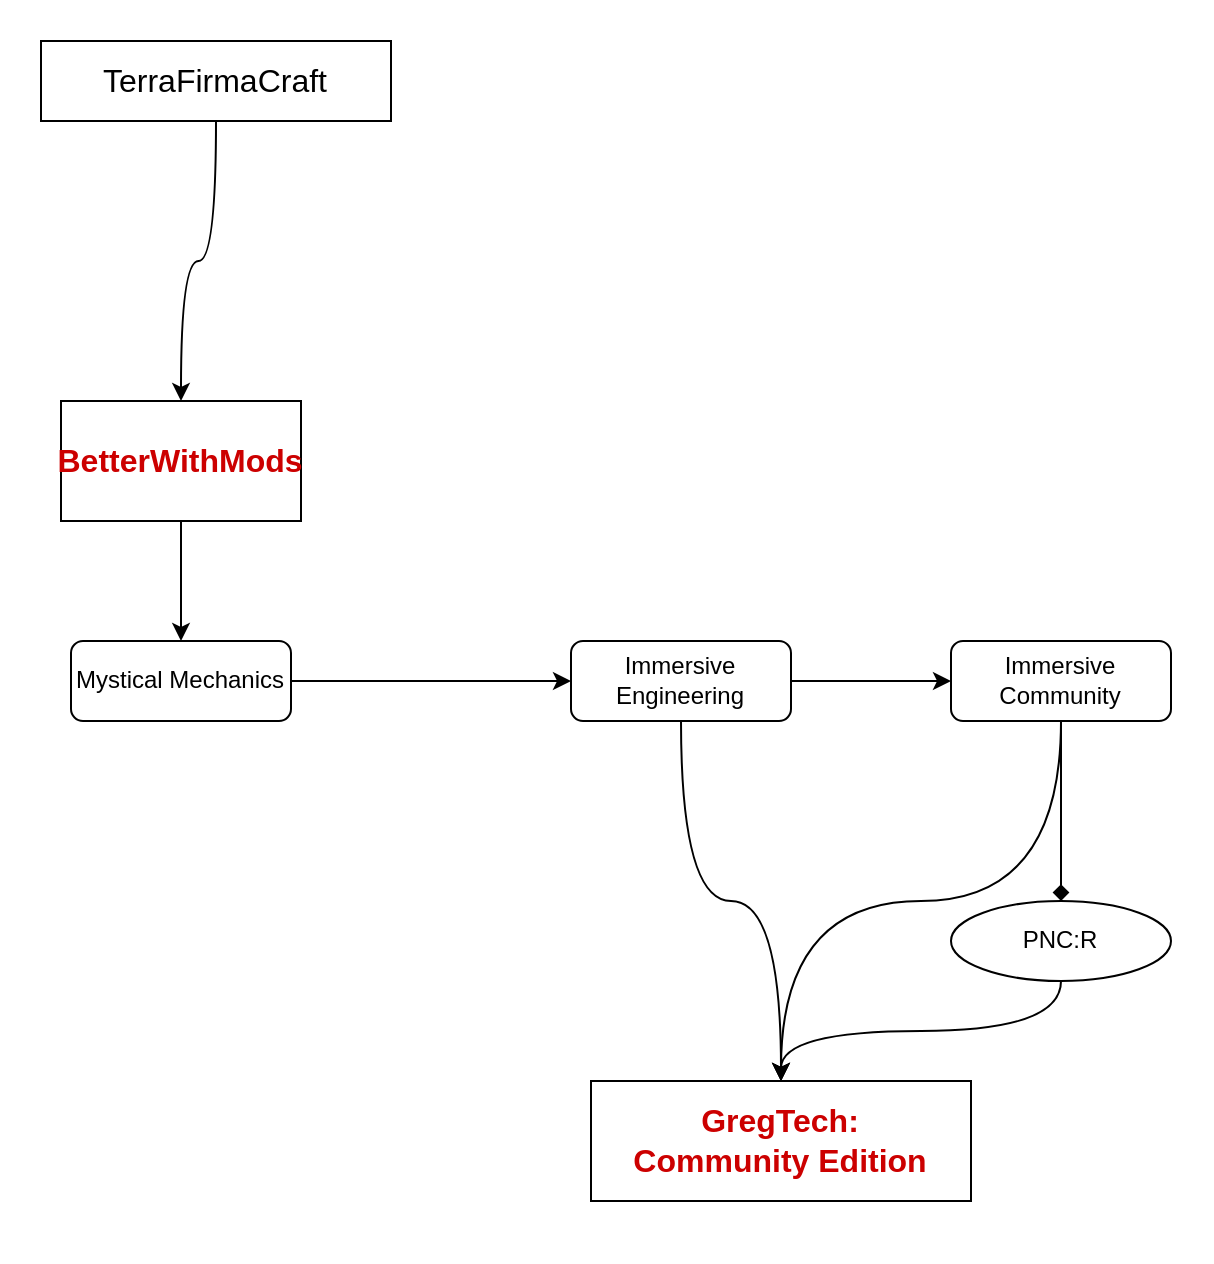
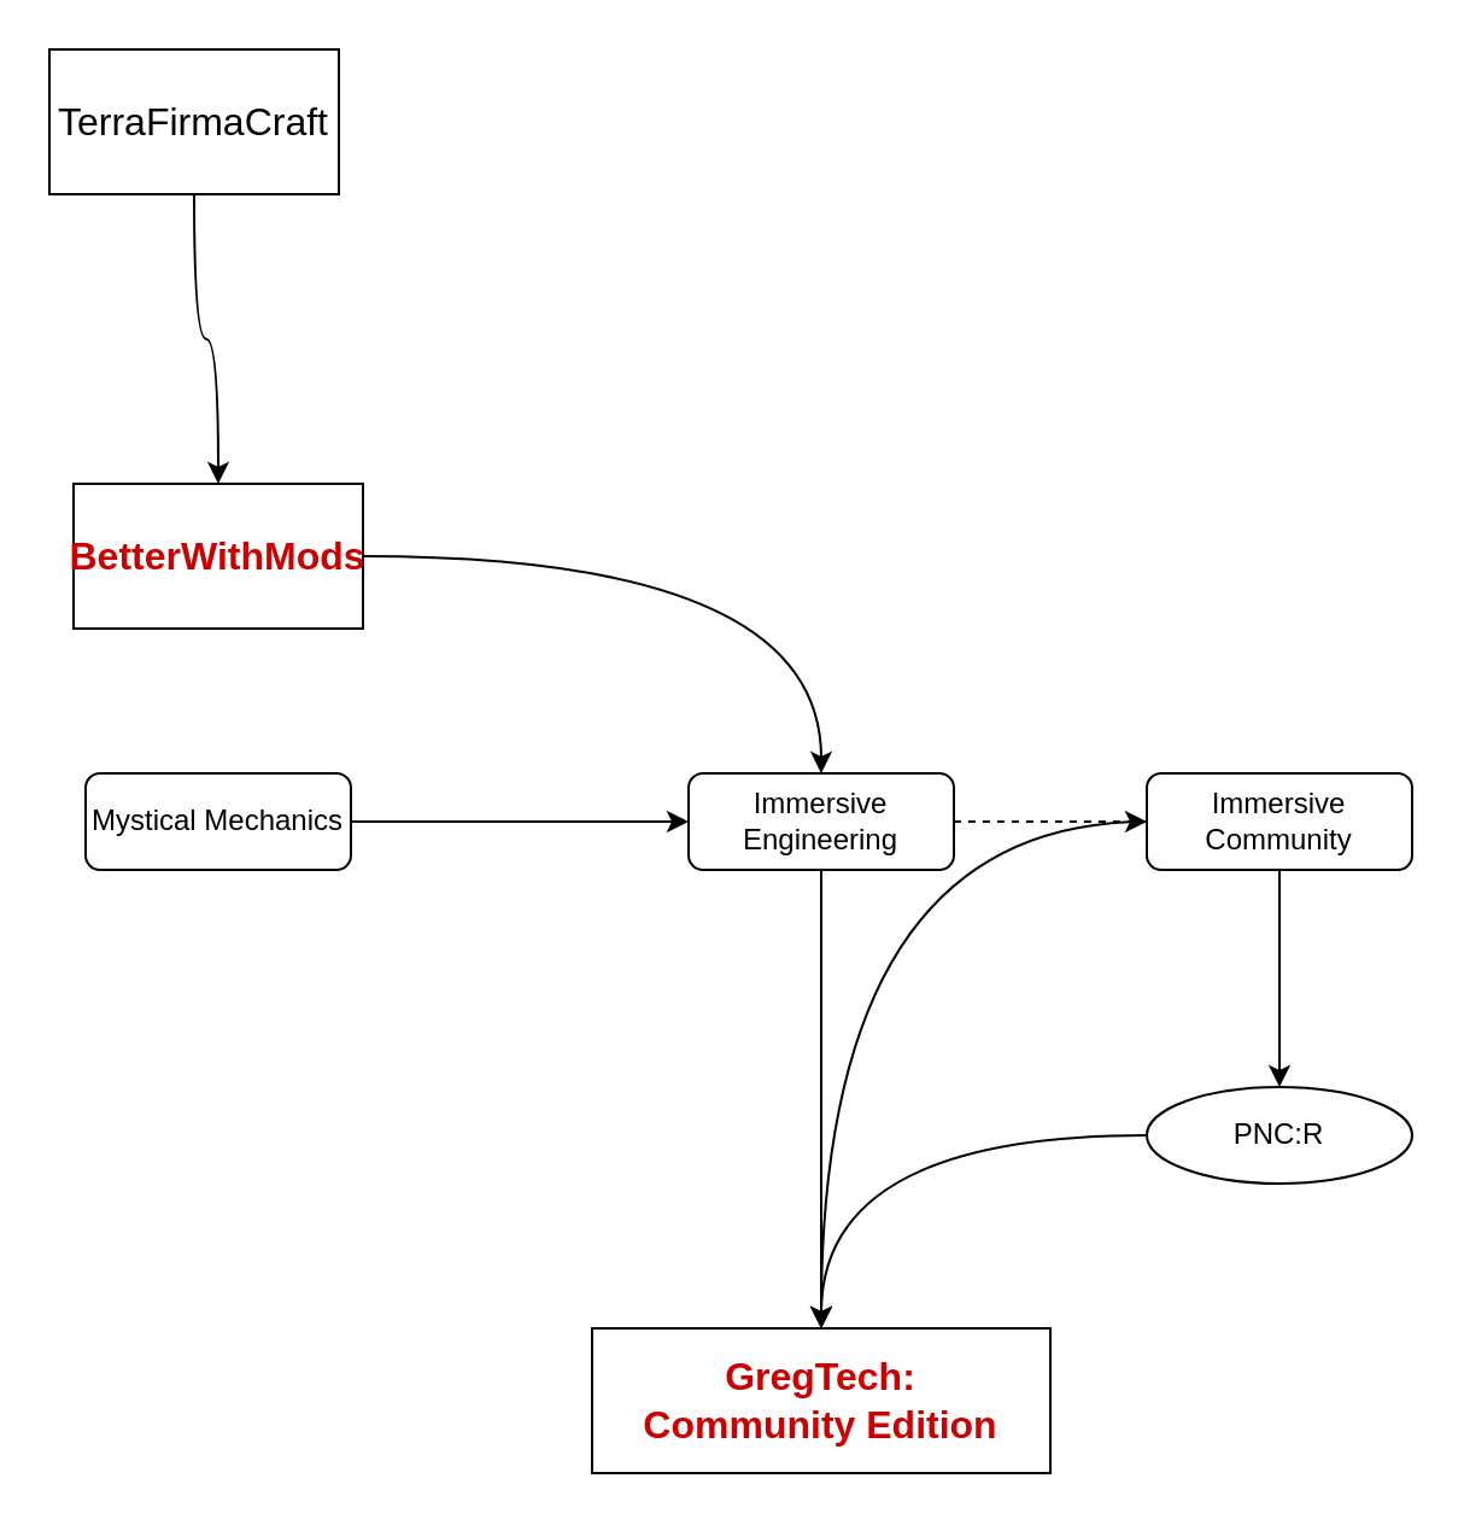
- <mxCell id="3" value="&lt;font style=&quot;font-size: 16px&quot;&gt;TerraFirmaCraft&lt;/font&gt;" style="rounded=0;whiteSpace=wrap;html=1;" parent="1" vertex="1"><mxGeometry x="20" y="20" width="175" height="40" as="geometry" /></mxCell>
+ <mxCell id="3" value="&lt;font style=&quot;font-size: 16px&quot;&gt;TerraFirmaCraft&lt;/font&gt;" style="rounded=0;whiteSpace=wrap;html=1;" parent="1" vertex="1"><mxGeometry x="20" y="20" width="120" height="60" as="geometry" /></mxCell>
+ <mxCell id="5" style="edgeStyle=orthogonalEdgeStyle;curved=1;rounded=0;orthogonalLoop=1;jettySize=auto;html=1;fontColor=#CC0000;" parent="1" source="6" target="12" edge="1"><mxGeometry relative="1" as="geometry" /></mxCell>
- <mxCell id="4" style="edgeStyle=orthogonalEdgeStyle;curved=1;rounded=0;orthogonalLoop=1;jettySize=auto;html=1;" parent="1" source="6" target="8" edge="1"><mxGeometry relative="1" as="geometry" /></mxCell>
- <mxCell id="11" value="" style="edgeStyle=orthogonalEdgeStyle;curved=1;rounded=0;orthogonalLoop=1;jettySize=auto;html=1;fontColor=#CC0000;" parent="1" source="12" target="17" edge="1"><mxGeometry relative="1" as="geometry" /></mxCell>
+ <mxCell id="11" value="" style="edgeStyle=orthogonalEdgeStyle;curved=1;rounded=0;orthogonalLoop=1;jettySize=auto;html=1;fontColor=#CC0000;dashed=1;" parent="1" source="12" target="17" edge="1"><mxGeometry relative="1" as="geometry" /></mxCell>
- <mxCell id="15" style="edgeStyle=orthogonalEdgeStyle;curved=1;rounded=0;orthogonalLoop=1;jettySize=auto;html=1;fontColor=#CC0000;endArrow=diamond;" parent="1" source="17" target="14" edge="1"><mxGeometry relative="1" as="geometry" /></mxCell>
+ <mxCell id="15" style="edgeStyle=orthogonalEdgeStyle;curved=1;rounded=0;orthogonalLoop=1;jettySize=auto;html=1;fontColor=#CC0000;" parent="1" source="17" target="14" edge="1"><mxGeometry relative="1" as="geometry" /></mxCell>
- <mxCell id="9" value="&lt;div&gt;&lt;span style=&quot;font-size: 16px&quot;&gt;GregTech:&lt;/span&gt;&lt;/div&gt;&lt;div&gt;&lt;span style=&quot;font-size: 16px&quot;&gt;Community Edition&lt;/span&gt;&lt;/div&gt;" style="rounded=0;whiteSpace=wrap;html=1;fontColor=#CC0000;fontStyle=1;" parent="1" vertex="1"><mxGeometry x="295" y="540" width="190" height="60" as="geometry" /></mxCell>
+ <mxCell id="9" value="&lt;div&gt;&lt;span style=&quot;font-size: 16px&quot;&gt;GregTech:&lt;/span&gt;&lt;/div&gt;&lt;div&gt;&lt;span style=&quot;font-size: 16px&quot;&gt;Community Edition&lt;/span&gt;&lt;/div&gt;" style="rounded=0;whiteSpace=wrap;html=1;fontColor=#CC0000;fontStyle=1;" parent="1" vertex="1"><mxGeometry x="245" y="550" width="190" height="60" as="geometry" /></mxCell>
